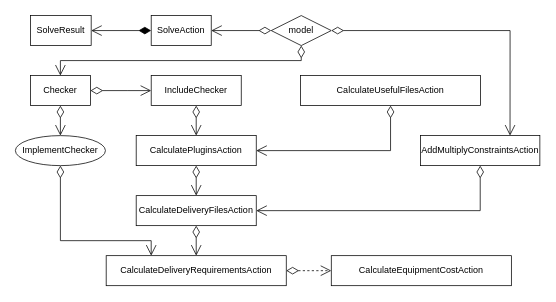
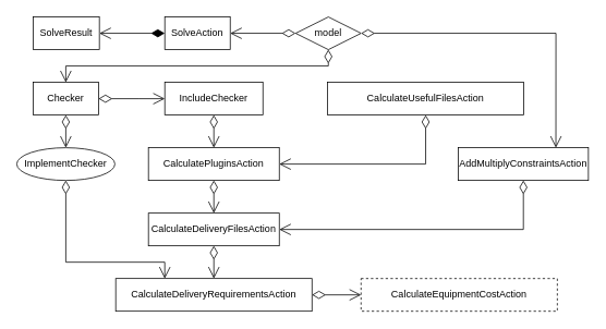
- <mxCell id="17" value="" style="endArrow=open;html=1;endSize=12;startArrow=diamondThin;startSize=14;startFill=0;edgeStyle=orthogonalEdgeStyle;rounded=0;exitX=1;exitY=0.5;exitDx=0;exitDy=0;entryX=0;entryY=0.5;entryDx=0;entryDy=0;dashed=1;" parent="1" source="5" target="4" edge="1"><mxGeometry relative="1" as="geometry"><mxPoint x="471" y="390" as="sourcePoint" /><mxPoint x="311" y="470" as="targetPoint" /></mxGeometry></mxCell>
+ <mxCell id="17" value="" style="endArrow=open;html=1;endSize=12;startArrow=diamondThin;startSize=14;startFill=0;edgeStyle=orthogonalEdgeStyle;rounded=0;exitX=1;exitY=0.5;exitDx=0;exitDy=0;entryX=0;entryY=0.5;entryDx=0;entryDy=0;" parent="1" source="5" target="4" edge="1"><mxGeometry relative="1" as="geometry"><mxPoint x="471" y="390" as="sourcePoint" /><mxPoint x="311" y="470" as="targetPoint" /></mxGeometry></mxCell>
- <mxCell id="4" value="CalculateEquipmentCostAction" style="html=1;whiteSpace=wrap;" parent="1" vertex="1"><mxGeometry x="441" y="340" width="240" height="40" as="geometry" /></mxCell>
+ <mxCell id="4" value="CalculateEquipmentCostAction" style="html=1;whiteSpace=wrap;dashed=1;" parent="1" vertex="1"><mxGeometry x="441" y="340" width="240" height="40" as="geometry" /></mxCell>
